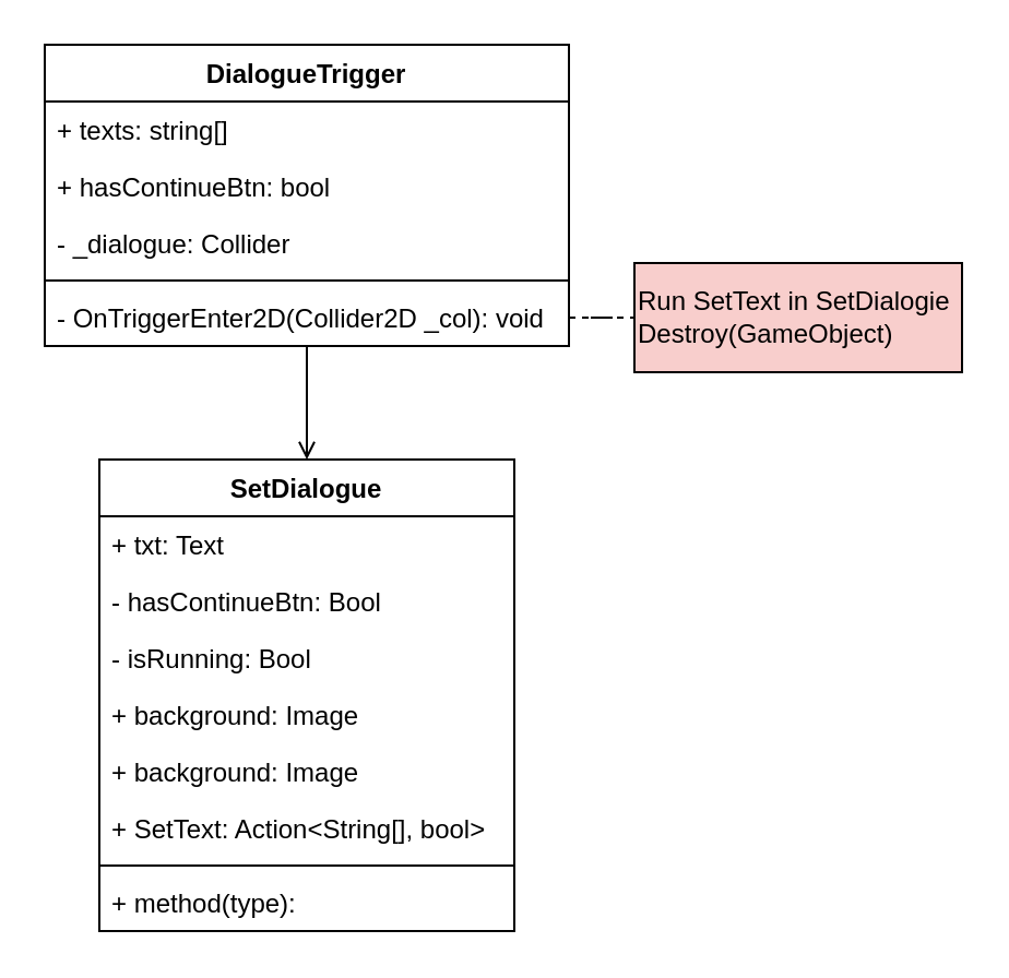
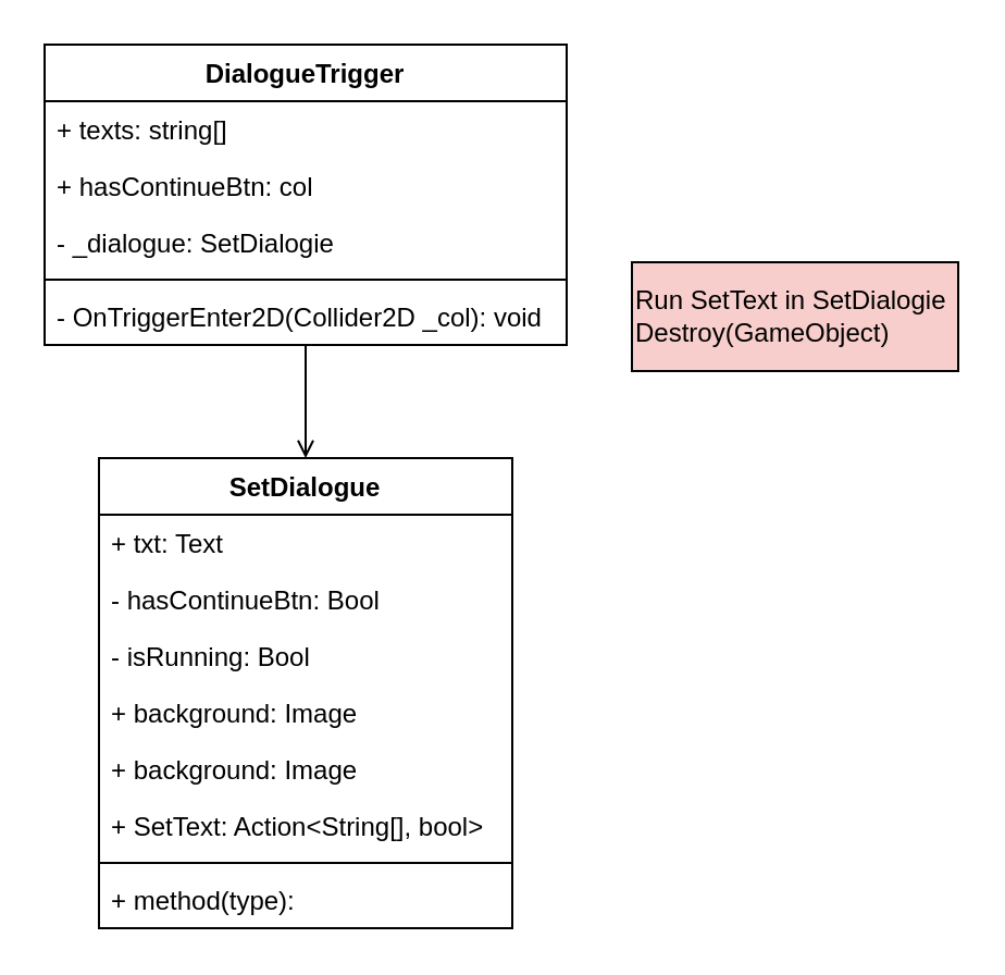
- <mxCell id="6" value="+ hasContinueBtn: bool" style="text;strokeColor=none;fillColor=none;align=left;verticalAlign=top;spacingLeft=4;spacingRight=4;overflow=hidden;rotatable=0;points=[[0,0.5],[1,0.5]];portConstraint=eastwest;" vertex="1" parent="4"><mxGeometry y="52" width="240" height="26" as="geometry" /></mxCell>
+ <mxCell id="6" value="+ hasContinueBtn: col" style="text;strokeColor=none;fillColor=none;align=left;verticalAlign=top;spacingLeft=4;spacingRight=4;overflow=hidden;rotatable=0;points=[[0,0.5],[1,0.5]];portConstraint=eastwest;" vertex="1" parent="4"><mxGeometry y="52" width="240" height="26" as="geometry" /></mxCell>
- <mxCell id="7" value="- _dialogue: Collider" style="text;strokeColor=none;fillColor=none;align=left;verticalAlign=top;spacingLeft=4;spacingRight=4;overflow=hidden;rotatable=0;points=[[0,0.5],[1,0.5]];portConstraint=eastwest;" vertex="1" parent="4"><mxGeometry y="78" width="240" height="26" as="geometry" /></mxCell>
+ <mxCell id="7" value="- _dialogue: SetDialogie" style="text;strokeColor=none;fillColor=none;align=left;verticalAlign=top;spacingLeft=4;spacingRight=4;overflow=hidden;rotatable=0;points=[[0,0.5],[1,0.5]];portConstraint=eastwest;" vertex="1" parent="4"><mxGeometry y="78" width="240" height="26" as="geometry" /></mxCell>
- <mxCell id="11" style="edgeStyle=orthogonalEdgeStyle;rounded=0;orthogonalLoop=1;jettySize=auto;html=1;entryX=0;entryY=0.5;entryDx=0;entryDy=0;endArrow=none;endFill=0;dashed=1;" edge="1" parent="1" source="9" target="10"><mxGeometry relative="1" as="geometry" /></mxCell>
